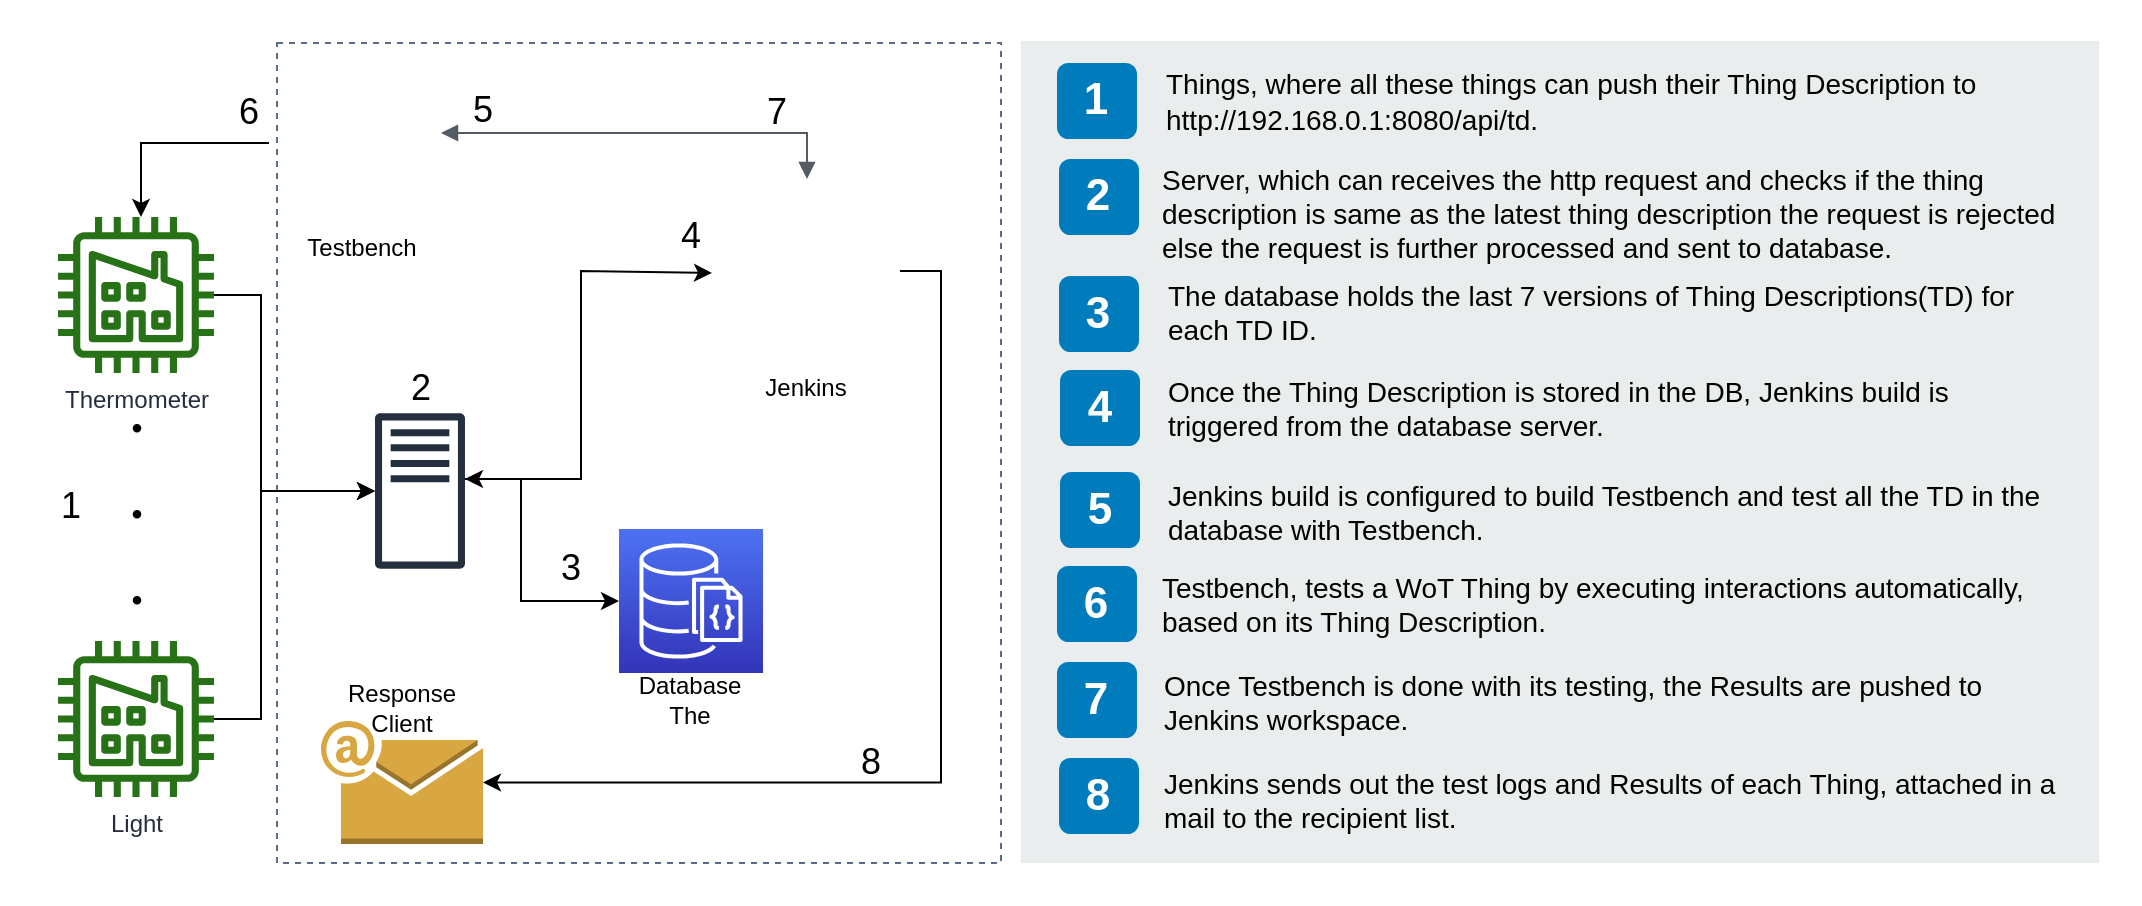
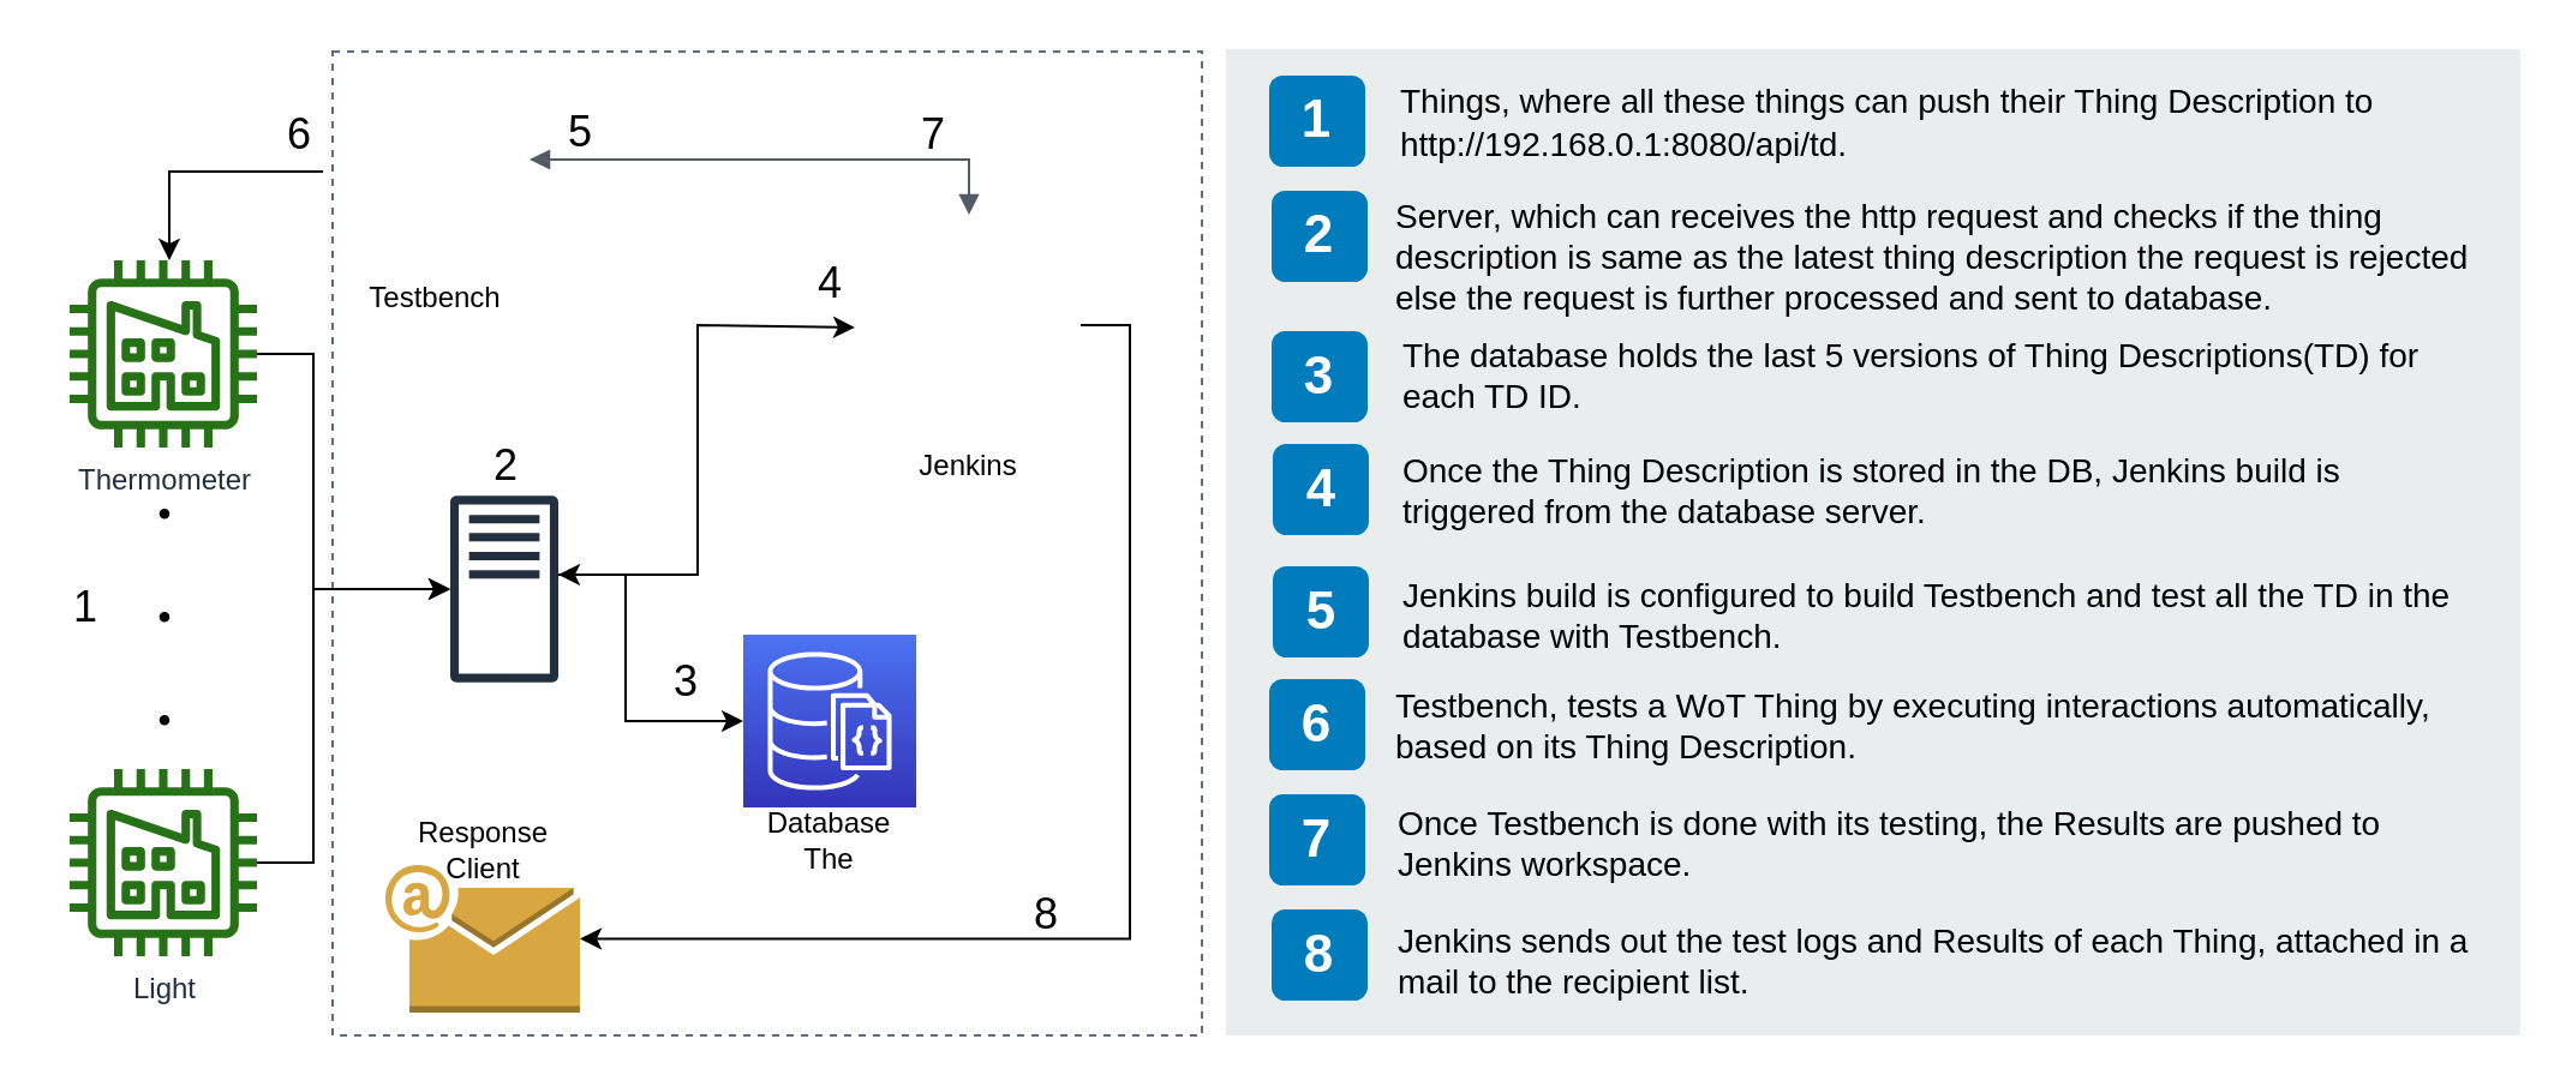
- <mxCell id="14" value="The database holds the last 7 versions of Thing Descriptions(TD) for each TD ID." style="text;html=1;align=left;verticalAlign=top;spacingTop=-4;fontSize=14;labelBackgroundColor=none;whiteSpace=wrap;" parent="1" vertex="1"><mxGeometry x="581.5" y="136.5" width="450" height="48" as="geometry" /></mxCell>
+ <mxCell id="14" value="The database holds the last 5 versions of Thing Descriptions(TD) for each TD ID." style="text;html=1;align=left;verticalAlign=top;spacingTop=-4;fontSize=14;labelBackgroundColor=none;whiteSpace=wrap;" parent="1" vertex="1"><mxGeometry x="581.5" y="136.5" width="450" height="48" as="geometry" /></mxCell>
